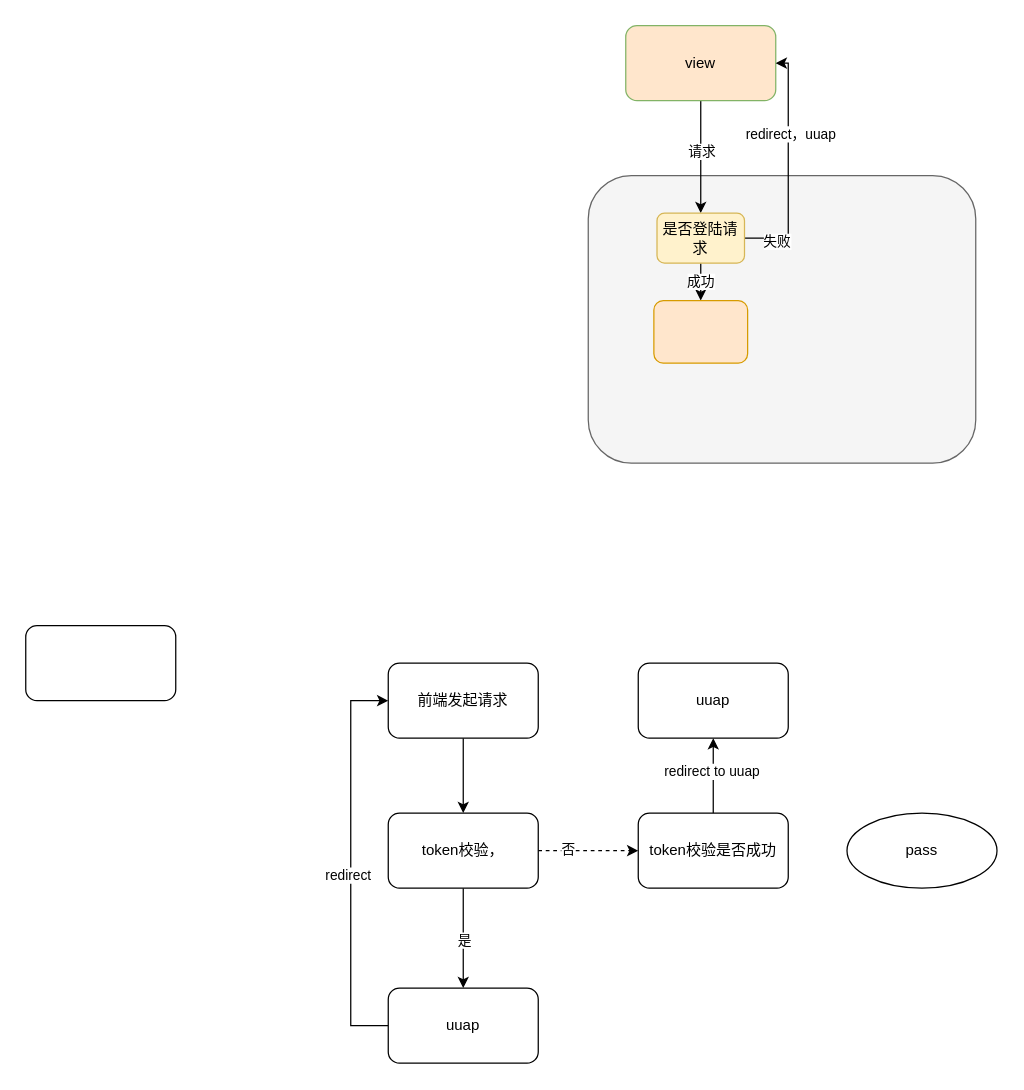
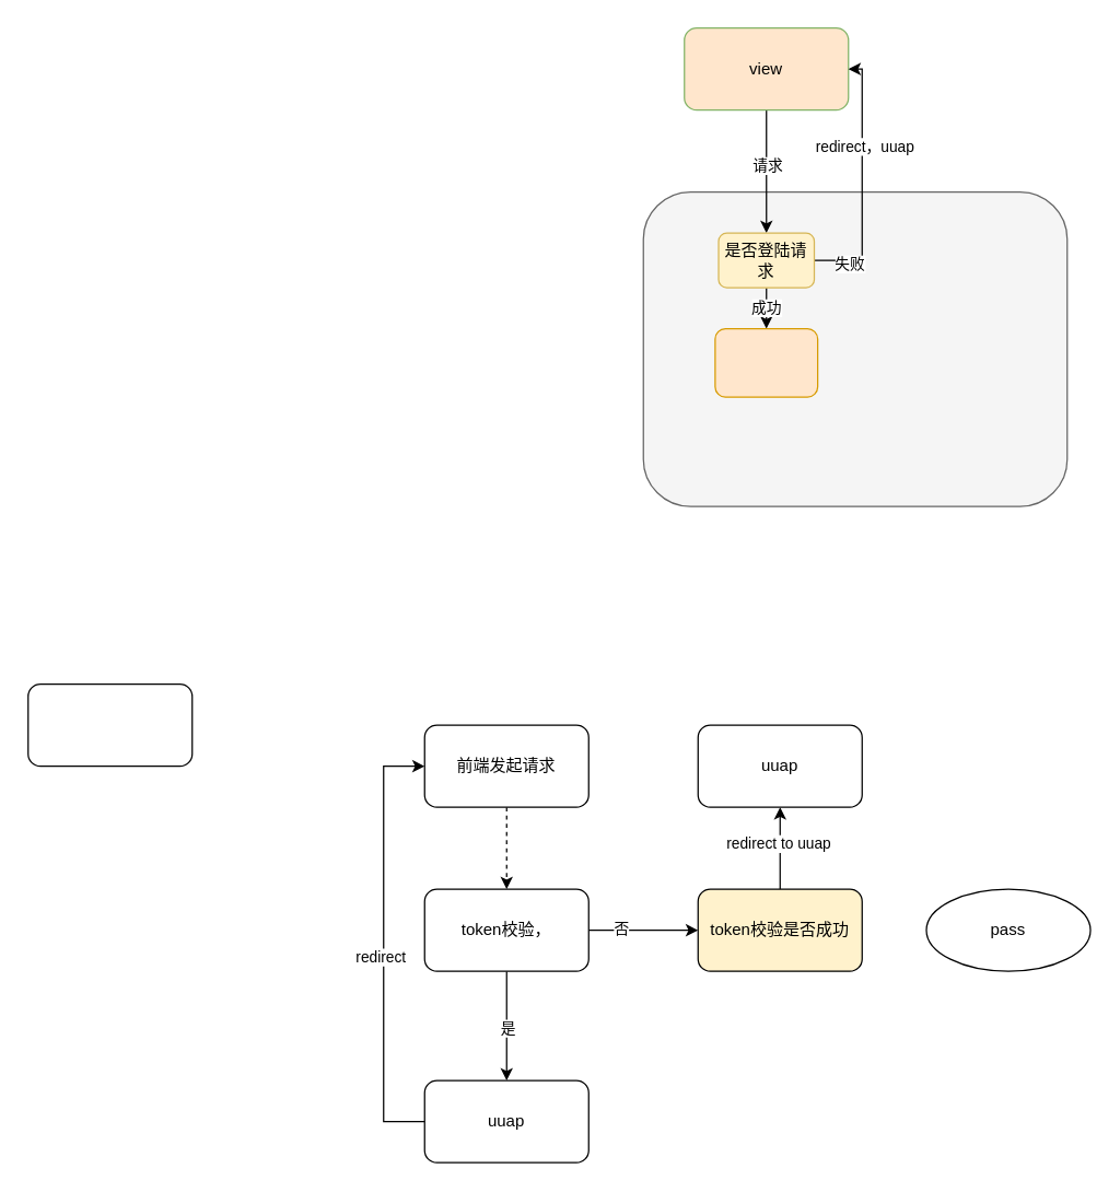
- <mxCell id="12" style="edgeStyle=orthogonalEdgeStyle;rounded=0;orthogonalLoop=1;jettySize=auto;html=1;exitX=0.5;exitY=1;exitDx=0;exitDy=0;entryX=0.5;entryY=0;entryDx=0;entryDy=0;" edge="1" parent="1" source="13" target="19"><mxGeometry relative="1" as="geometry" /></mxCell>
+ <mxCell id="12" style="edgeStyle=orthogonalEdgeStyle;rounded=0;orthogonalLoop=1;jettySize=auto;html=1;exitX=0.5;exitY=1;exitDx=0;exitDy=0;entryX=0.5;entryY=0;entryDx=0;entryDy=0;dashed=1;" edge="1" parent="1" source="13" target="19"><mxGeometry relative="1" as="geometry" /></mxCell>
- <mxCell id="17" style="edgeStyle=orthogonalEdgeStyle;rounded=0;orthogonalLoop=1;jettySize=auto;html=1;exitX=1;exitY=0.5;exitDx=0;exitDy=0;entryX=0;entryY=0.5;entryDx=0;entryDy=0;dashed=1;" edge="1" parent="1" source="19" target="25"><mxGeometry relative="1" as="geometry" /></mxCell>
+ <mxCell id="17" style="edgeStyle=orthogonalEdgeStyle;rounded=0;orthogonalLoop=1;jettySize=auto;html=1;exitX=1;exitY=0.5;exitDx=0;exitDy=0;entryX=0;entryY=0.5;entryDx=0;entryDy=0;" edge="1" parent="1" source="19" target="25"><mxGeometry relative="1" as="geometry" /></mxCell>
- <mxCell id="25" value="token校验是否成功" style="rounded=1;whiteSpace=wrap;html=1;" vertex="1" parent="1"><mxGeometry x="510" y="650" width="120" height="60" as="geometry" /></mxCell>
+ <mxCell id="25" value="token校验是否成功" style="rounded=1;whiteSpace=wrap;html=1;fillColor=#fff2cc;" vertex="1" parent="1"><mxGeometry x="510" y="650" width="120" height="60" as="geometry" /></mxCell>
